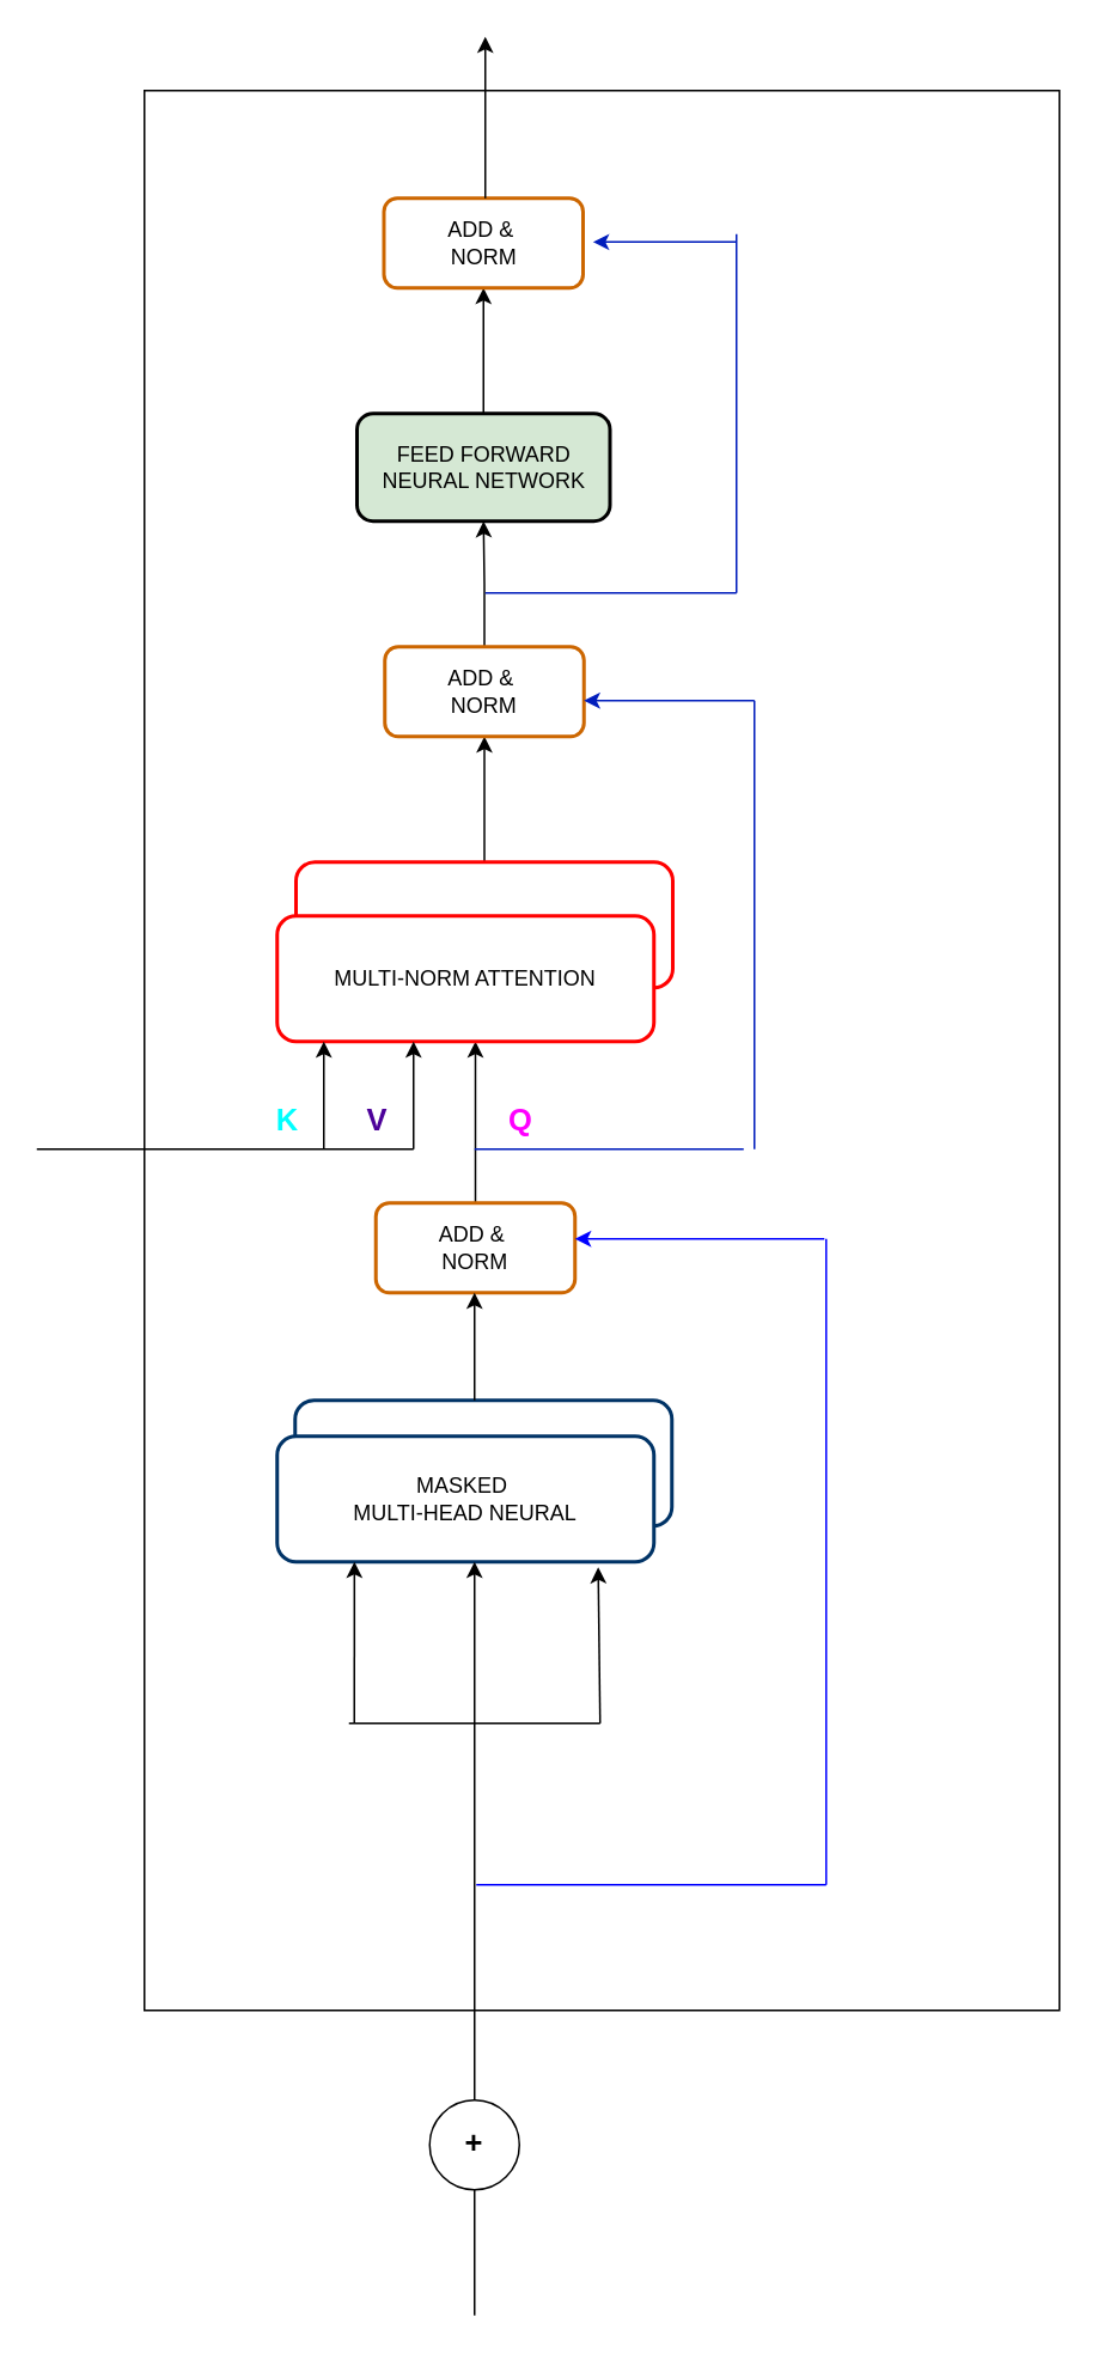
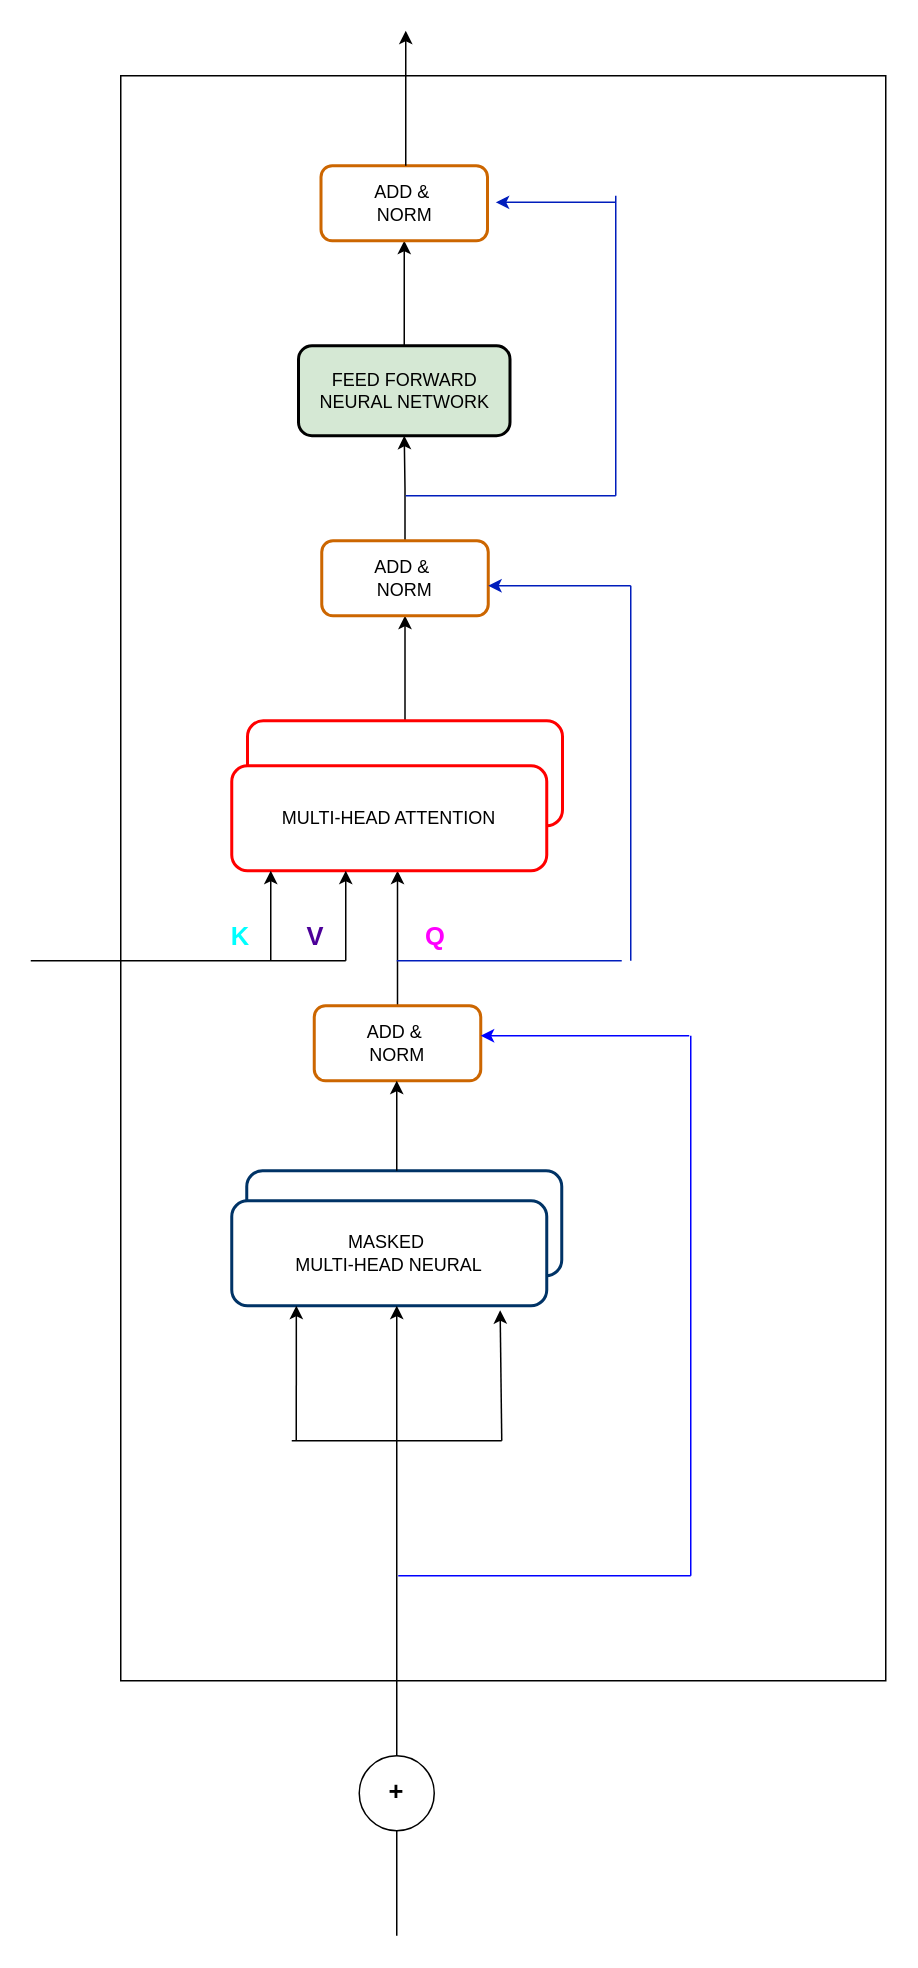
- <mxCell id="25" value="&lt;div&gt;MULTI-NORM ATTENTION&lt;/div&gt;" style="rounded=1;whiteSpace=wrap;html=1;strokeColor=#FF0000;strokeWidth=2;" vertex="1" parent="1"><mxGeometry x="154" y="510" width="210" height="70" as="geometry" /></mxCell>
+ <mxCell id="25" value="&lt;div&gt;MULTI-HEAD ATTENTION&lt;/div&gt;" style="rounded=1;whiteSpace=wrap;html=1;strokeColor=#FF0000;strokeWidth=2;" vertex="1" parent="1"><mxGeometry x="154" y="510" width="210" height="70" as="geometry" /></mxCell>
